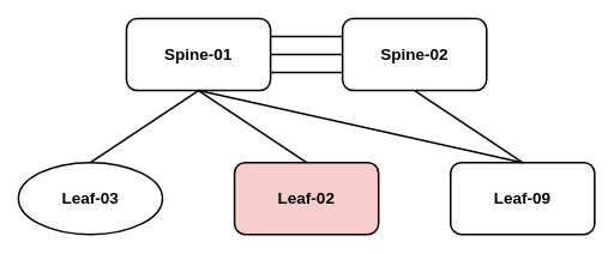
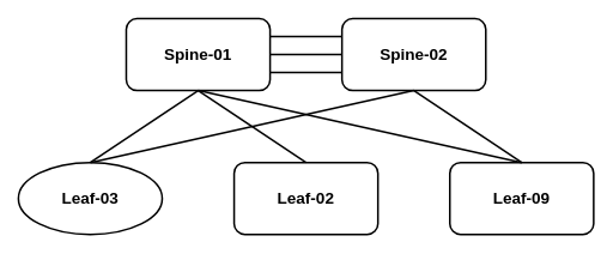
+ <mxCell id="13" style="rounded=0;orthogonalLoop=1;jettySize=auto;html=1;exitX=0.5;exitY=1;exitDx=0;exitDy=0;entryX=0.5;entryY=0;entryDx=0;entryDy=0;fontSize=14;endArrow=none;endFill=0;strokeWidth=2;" edge="1" parent="1" source="4" target="5"><mxGeometry relative="1" as="geometry"><mxPoint x="230" y="110" as="sourcePoint" /><mxPoint x="110" y="190" as="targetPoint" /></mxGeometry></mxCell>
- <mxCell id="6" value="Leaf-02" style="rounded=1;whiteSpace=wrap;html=1;fontSize=18;fontStyle=1;strokeWidth=2;fillColor=#f8cecc;" vertex="1" parent="1"><mxGeometry x="260" y="180" width="160" height="80" as="geometry" /></mxCell>
+ <mxCell id="6" value="Leaf-02" style="rounded=1;whiteSpace=wrap;html=1;fontSize=18;fontStyle=1;strokeWidth=2;" vertex="1" parent="1"><mxGeometry x="260" y="180" width="160" height="80" as="geometry" /></mxCell>
